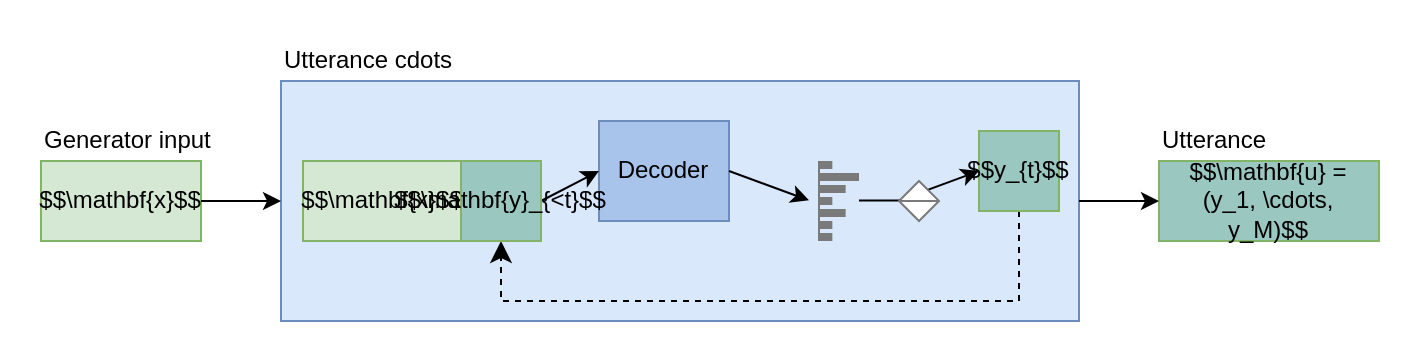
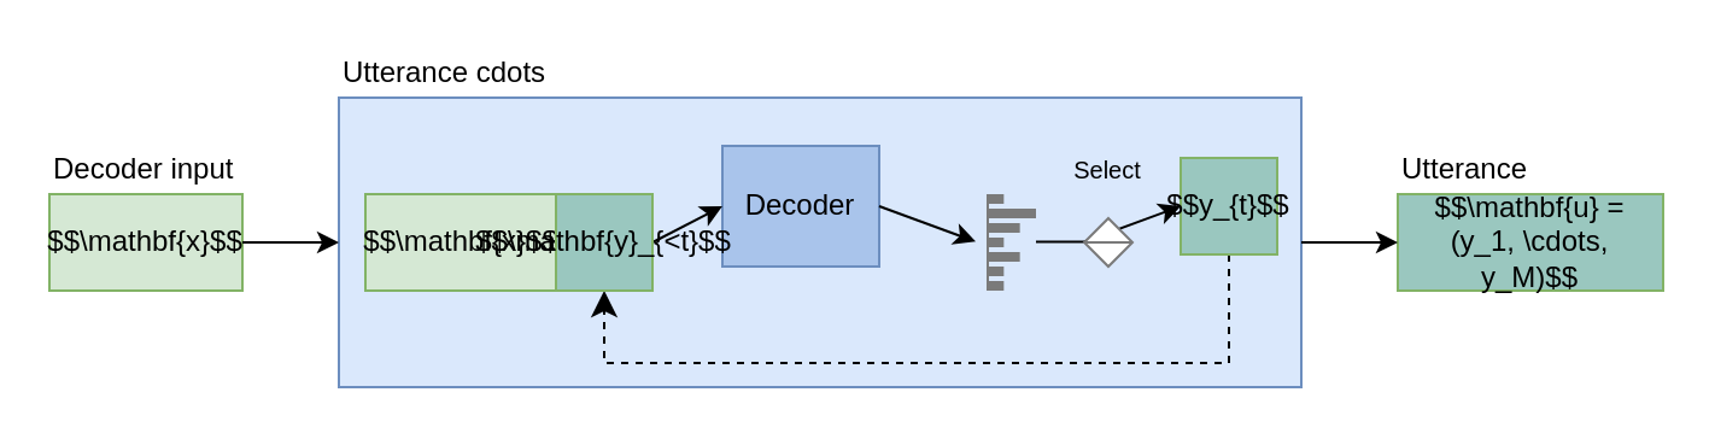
- <mxCell id="13" value="Generator input" style="text;html=1;strokeColor=none;fillColor=none;align=left;verticalAlign=middle;whiteSpace=wrap;rounded=0;" vertex="1" parent="1"><mxGeometry x="20" y="60" width="90" height="20" as="geometry" /></mxCell>
+ <mxCell id="13" value="Decoder input" style="text;html=1;strokeColor=none;fillColor=none;align=left;verticalAlign=middle;whiteSpace=wrap;rounded=0;" vertex="1" parent="1"><mxGeometry x="20" y="60" width="90" height="20" as="geometry" /></mxCell>
+ <mxCell id="26" value="Select" style="text;html=1;strokeColor=none;fillColor=none;align=center;verticalAlign=middle;whiteSpace=wrap;rounded=0;fontSize=10;" vertex="1" parent="1"><mxGeometry x="439" y="60" width="40" height="20" as="geometry" /></mxCell>
